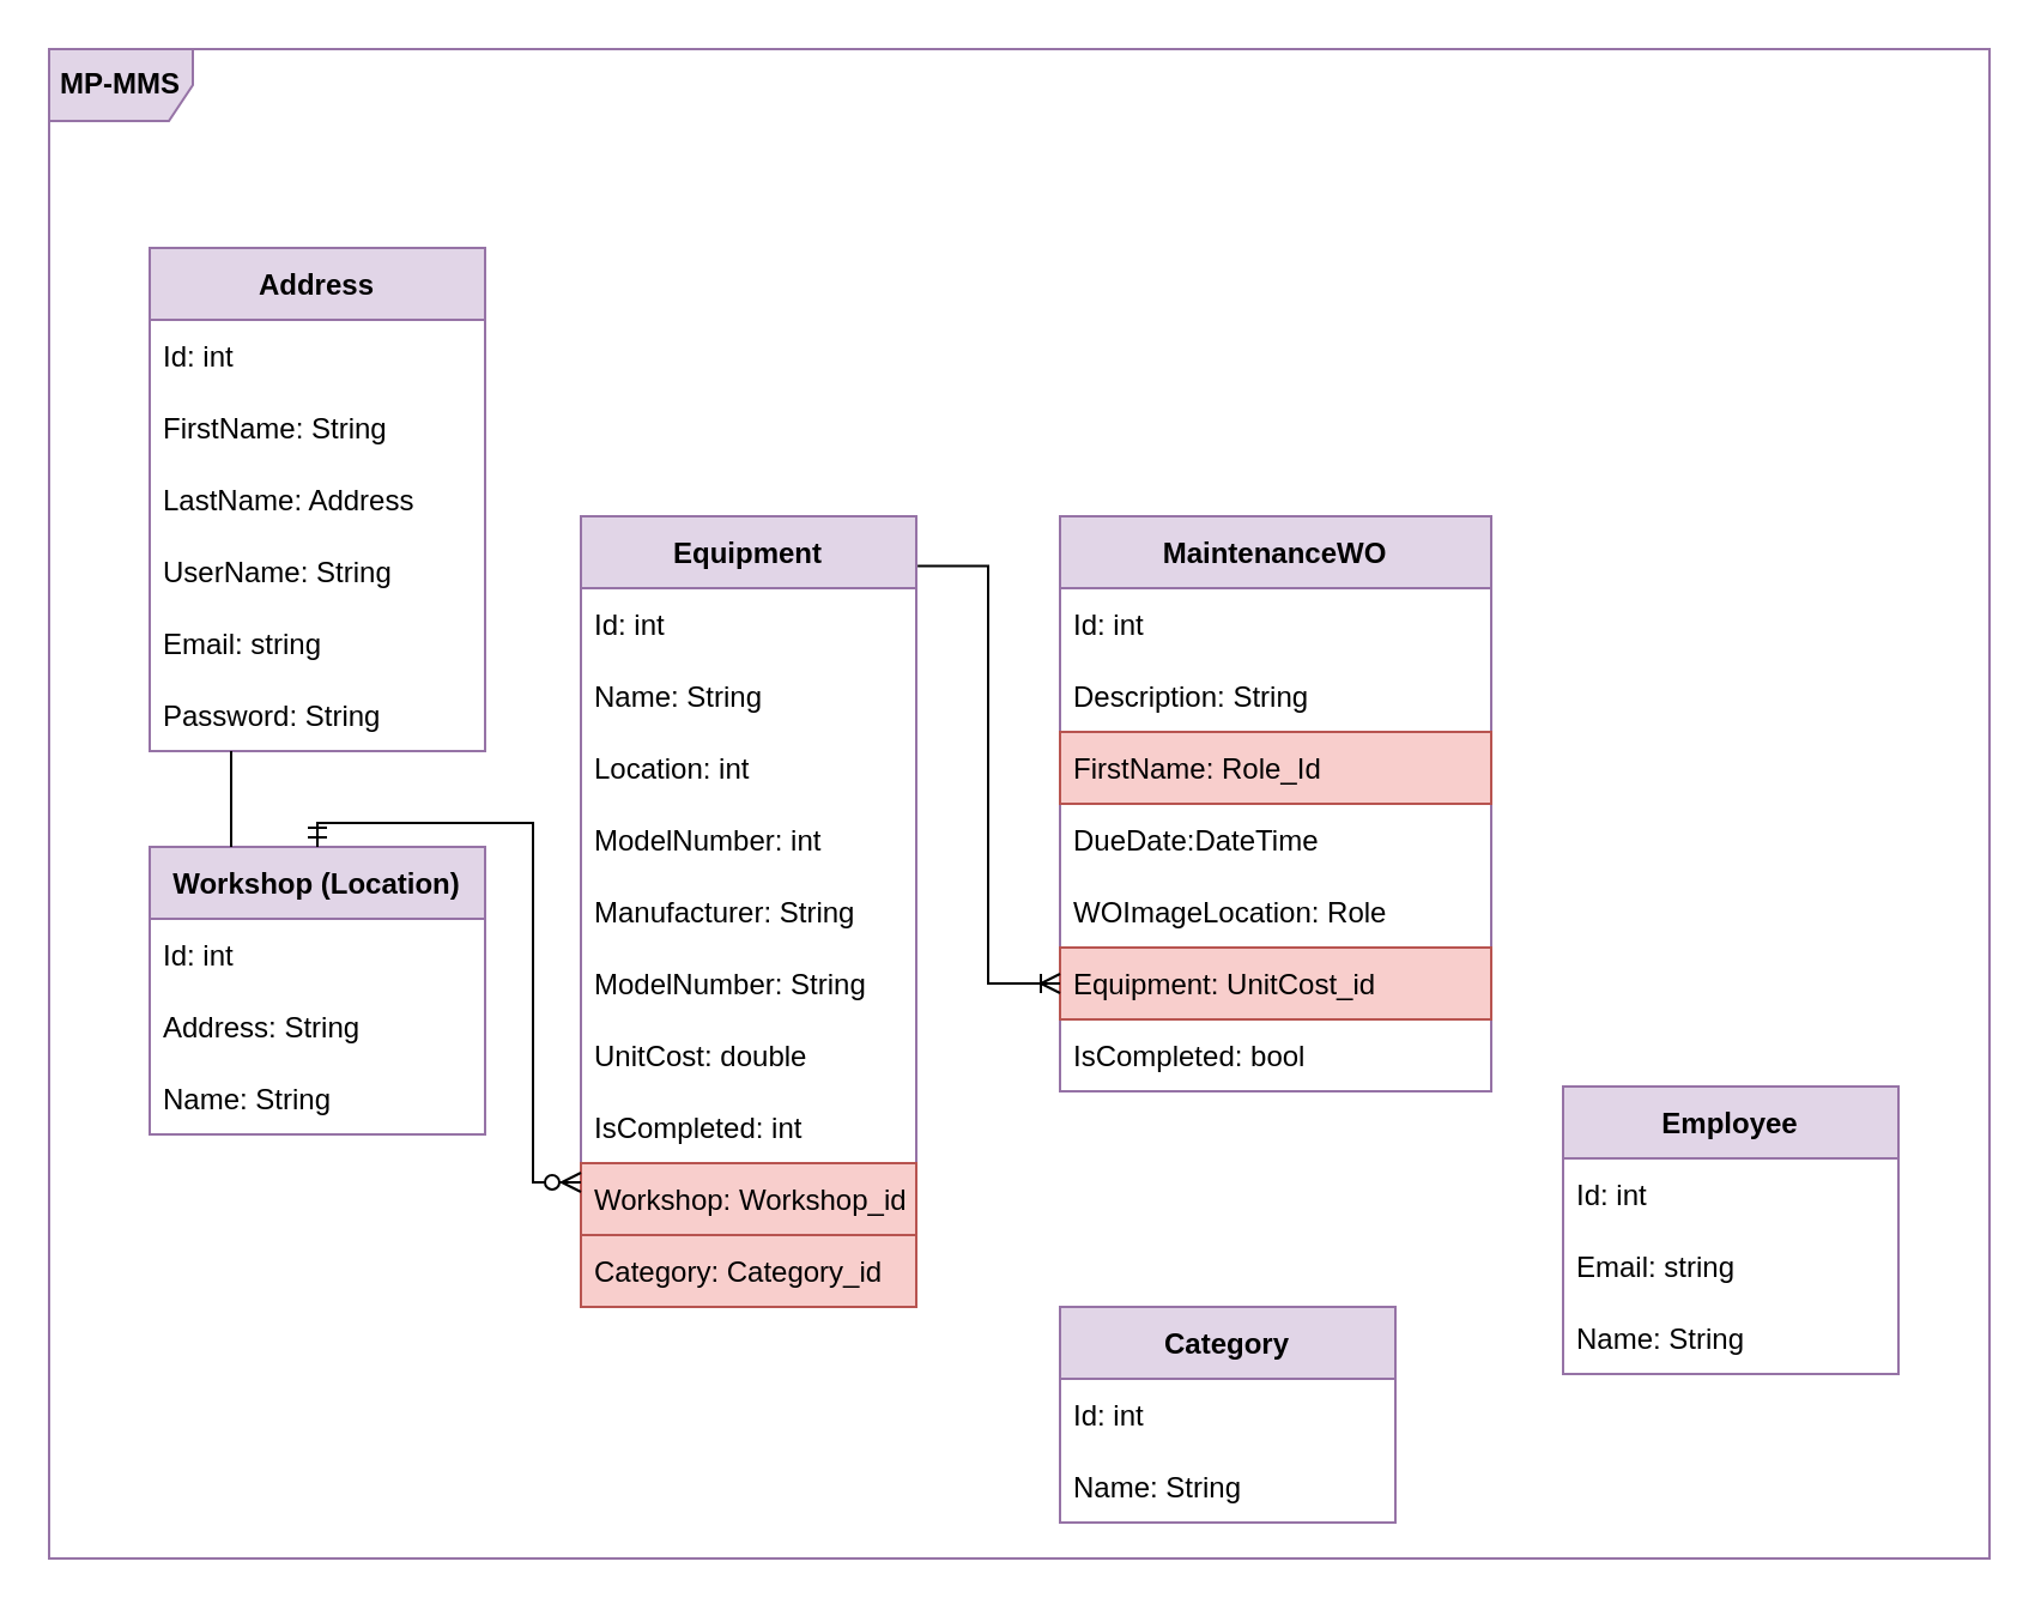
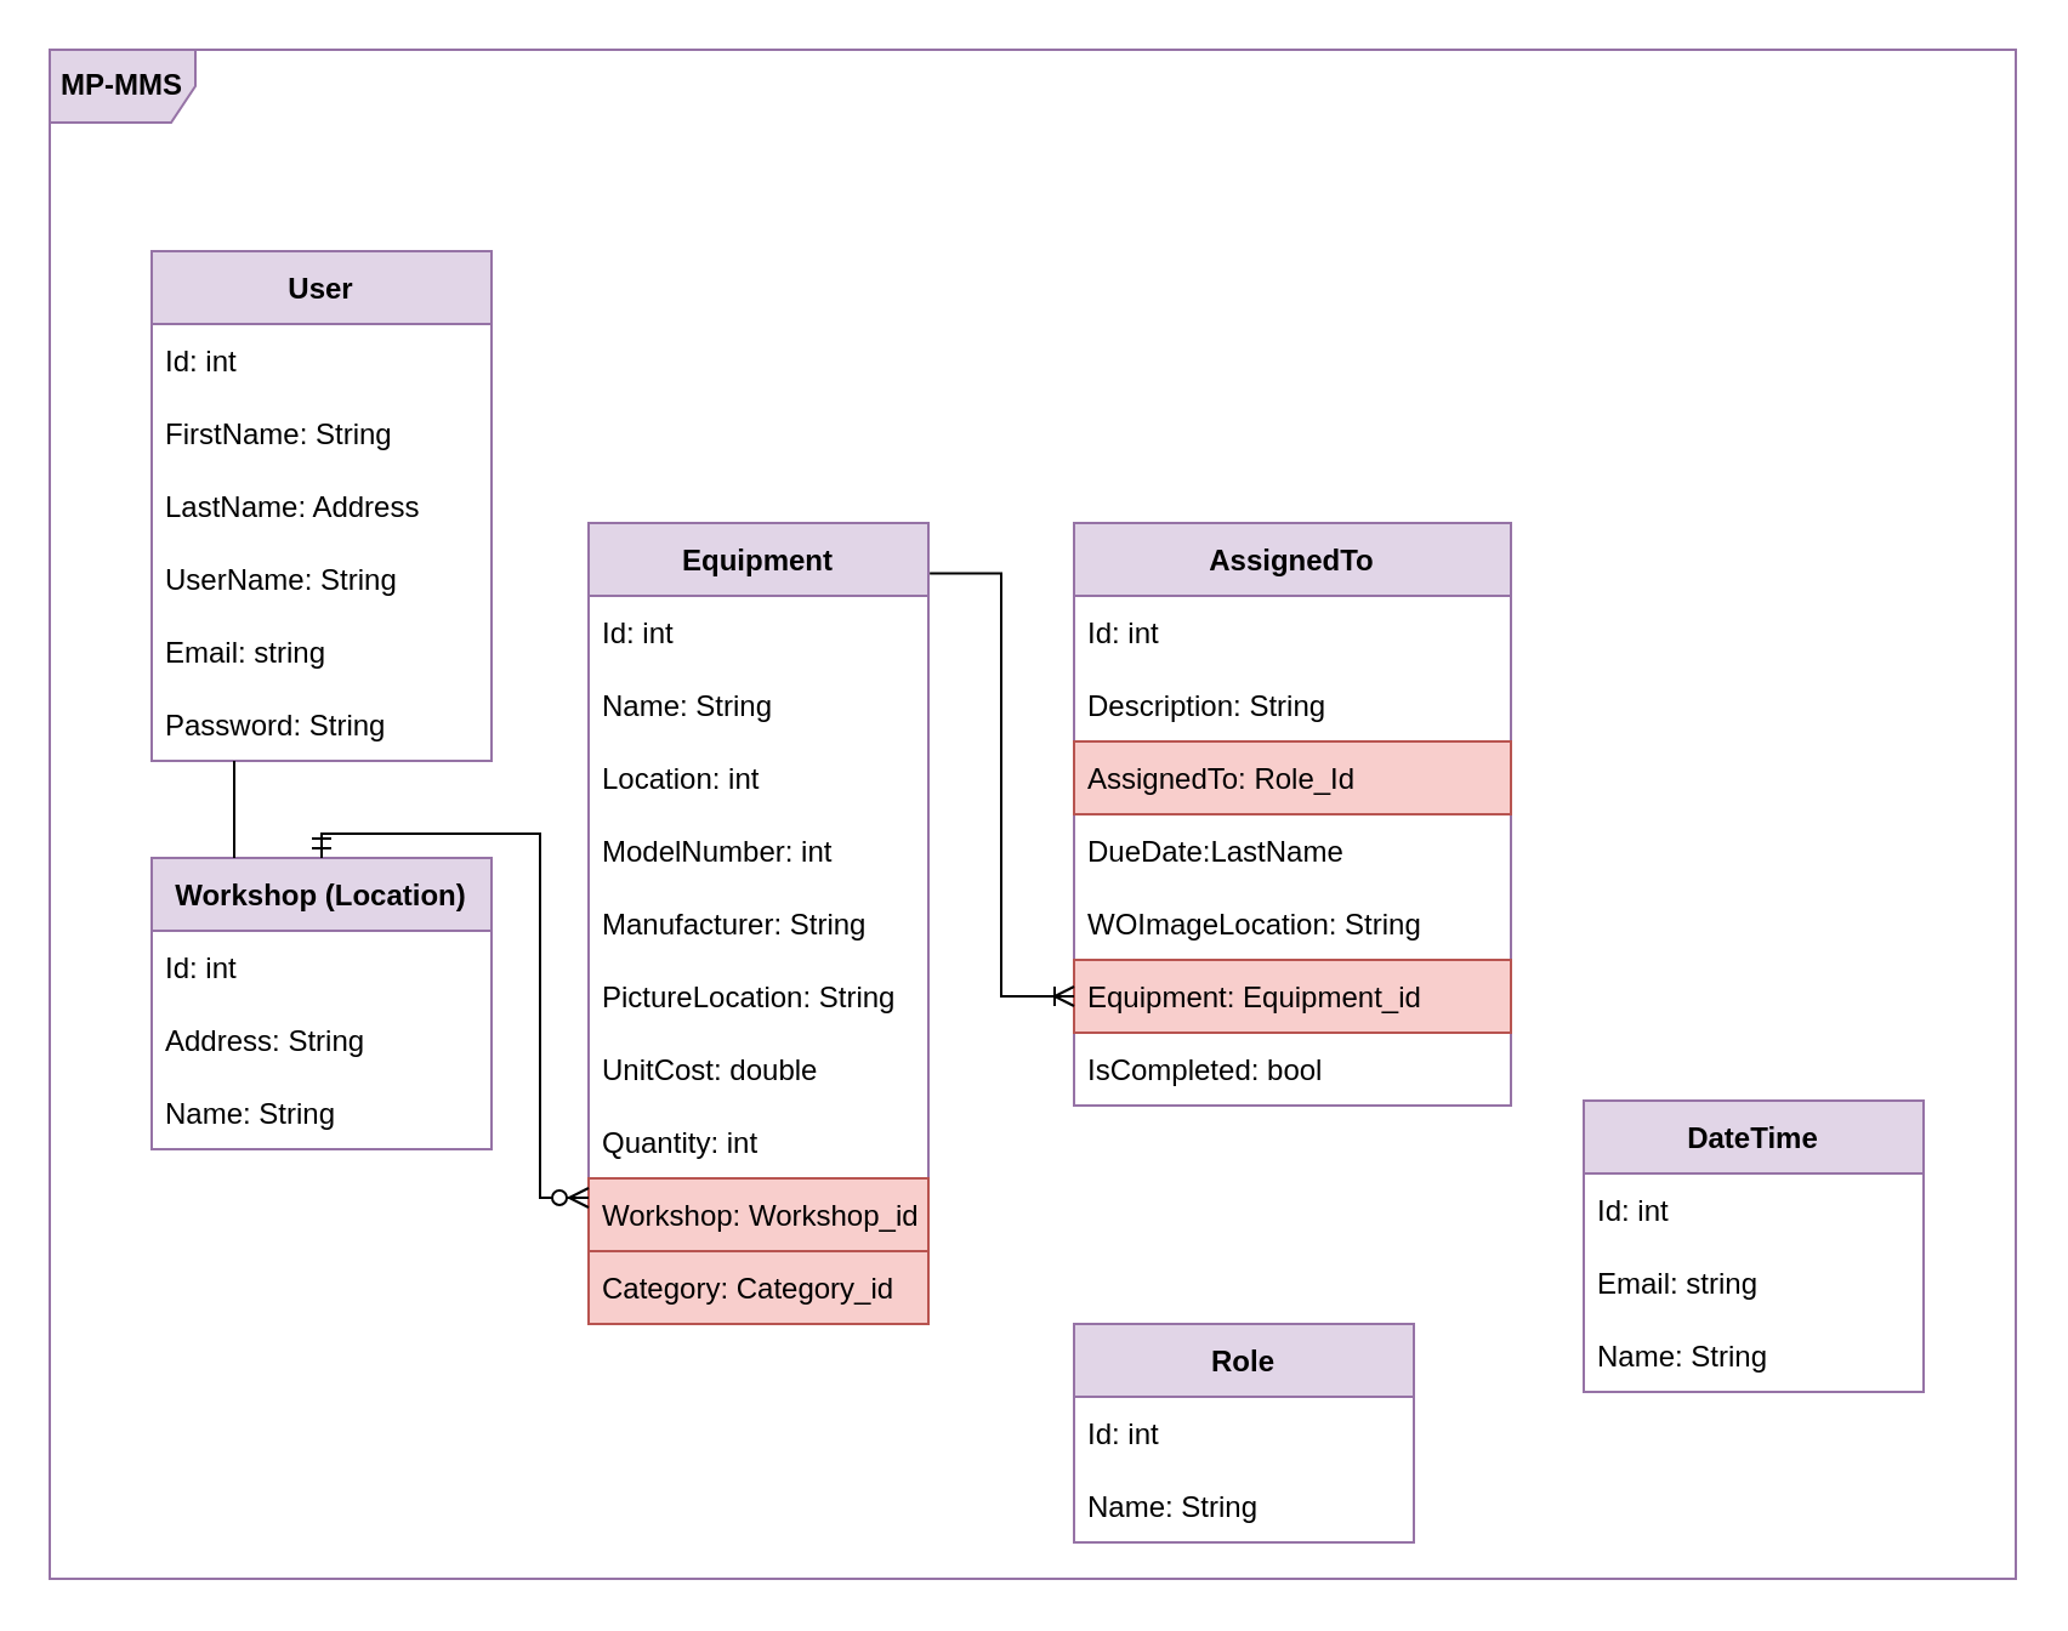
- <mxCell id="3" value="Address" style="swimlane;fontStyle=1;childLayout=stackLayout;horizontal=1;startSize=30;horizontalStack=0;resizeParent=1;resizeParentMax=0;resizeLast=0;collapsible=1;marginBottom=0;swimlaneLine=1;glass=0;fillColor=#e1d5e7;strokeColor=#9673a6;" parent="1" vertex="1"><mxGeometry x="62" y="103" width="140" height="210" as="geometry" /></mxCell>
+ <mxCell id="3" value="User" style="swimlane;fontStyle=1;childLayout=stackLayout;horizontal=1;startSize=30;horizontalStack=0;resizeParent=1;resizeParentMax=0;resizeLast=0;collapsible=1;marginBottom=0;swimlaneLine=1;glass=0;fillColor=#e1d5e7;strokeColor=#9673a6;" parent="1" vertex="1"><mxGeometry x="62" y="103" width="140" height="210" as="geometry" /></mxCell>
- <mxCell id="25" value="MaintenanceWO" style="swimlane;fontStyle=1;childLayout=stackLayout;horizontal=1;startSize=30;horizontalStack=0;resizeParent=1;resizeParentMax=0;resizeLast=0;collapsible=1;marginBottom=0;rounded=0;glass=0;fillColor=#e1d5e7;strokeColor=#9673a6;" parent="1" vertex="1"><mxGeometry x="442" y="215" width="180" height="240" as="geometry"><mxRectangle x="480" y="190" width="70" height="30" as="alternateBounds" /></mxGeometry></mxCell>
+ <mxCell id="25" value="AssignedTo" style="swimlane;fontStyle=1;childLayout=stackLayout;horizontal=1;startSize=30;horizontalStack=0;resizeParent=1;resizeParentMax=0;resizeLast=0;collapsible=1;marginBottom=0;rounded=0;glass=0;fillColor=#e1d5e7;strokeColor=#9673a6;" parent="1" vertex="1"><mxGeometry x="442" y="215" width="180" height="240" as="geometry"><mxRectangle x="480" y="190" width="70" height="30" as="alternateBounds" /></mxGeometry></mxCell>
- <mxCell id="28" value="FirstName: Role_Id" style="text;strokeColor=#b85450;fillColor=#f8cecc;align=left;verticalAlign=middle;spacingLeft=4;spacingRight=4;overflow=hidden;points=[[0,0.5],[1,0.5]];portConstraint=eastwest;rotatable=0;rounded=0;glass=0;" parent="25" vertex="1"><mxGeometry y="90" width="180" height="30" as="geometry" /></mxCell>
+ <mxCell id="28" value="AssignedTo: Role_Id" style="text;strokeColor=#b85450;fillColor=#f8cecc;align=left;verticalAlign=middle;spacingLeft=4;spacingRight=4;overflow=hidden;points=[[0,0.5],[1,0.5]];portConstraint=eastwest;rotatable=0;rounded=0;glass=0;" parent="25" vertex="1"><mxGeometry y="90" width="180" height="30" as="geometry" /></mxCell>
- <mxCell id="29" value="DueDate:DateTime" style="text;align=left;verticalAlign=middle;spacingLeft=4;spacingRight=4;overflow=hidden;points=[[0,0.5],[1,0.5]];portConstraint=eastwest;rotatable=0;rounded=0;glass=0;" parent="25" vertex="1"><mxGeometry y="120" width="180" height="30" as="geometry" /></mxCell>
+ <mxCell id="29" value="DueDate:LastName" style="text;align=left;verticalAlign=middle;spacingLeft=4;spacingRight=4;overflow=hidden;points=[[0,0.5],[1,0.5]];portConstraint=eastwest;rotatable=0;rounded=0;glass=0;" parent="25" vertex="1"><mxGeometry y="120" width="180" height="30" as="geometry" /></mxCell>
- <mxCell id="30" value="WOImageLocation: Role" style="text;strokeColor=none;fillColor=none;align=left;verticalAlign=middle;spacingLeft=4;spacingRight=4;overflow=hidden;points=[[0,0.5],[1,0.5]];portConstraint=eastwest;rotatable=0;rounded=0;glass=0;" parent="25" vertex="1"><mxGeometry y="150" width="180" height="30" as="geometry" /></mxCell>
+ <mxCell id="30" value="WOImageLocation: String" style="text;strokeColor=none;fillColor=none;align=left;verticalAlign=middle;spacingLeft=4;spacingRight=4;overflow=hidden;points=[[0,0.5],[1,0.5]];portConstraint=eastwest;rotatable=0;rounded=0;glass=0;" parent="25" vertex="1"><mxGeometry y="150" width="180" height="30" as="geometry" /></mxCell>
- <mxCell id="16" value="ModelNumber: String " style="text;strokeColor=none;fillColor=none;align=left;verticalAlign=middle;spacingLeft=4;spacingRight=4;overflow=hidden;points=[[0,0.5],[1,0.5]];portConstraint=eastwest;rotatable=0;rounded=0;glass=0;" parent="10" vertex="1"><mxGeometry y="180" width="140" height="30" as="geometry" /></mxCell>
+ <mxCell id="16" value="PictureLocation: String " style="text;strokeColor=none;fillColor=none;align=left;verticalAlign=middle;spacingLeft=4;spacingRight=4;overflow=hidden;points=[[0,0.5],[1,0.5]];portConstraint=eastwest;rotatable=0;rounded=0;glass=0;" parent="10" vertex="1"><mxGeometry y="180" width="140" height="30" as="geometry" /></mxCell>
- <mxCell id="31" value="Equipment: UnitCost_id" style="text;strokeColor=#b85450;fillColor=#f8cecc;align=left;verticalAlign=middle;spacingLeft=4;spacingRight=4;overflow=hidden;points=[[0,0.5],[1,0.5]];portConstraint=eastwest;rotatable=0;rounded=0;glass=0;" parent="25" vertex="1"><mxGeometry y="180" width="180" height="30" as="geometry" /></mxCell>
+ <mxCell id="31" value="Equipment: Equipment_id" style="text;strokeColor=#b85450;fillColor=#f8cecc;align=left;verticalAlign=middle;spacingLeft=4;spacingRight=4;overflow=hidden;points=[[0,0.5],[1,0.5]];portConstraint=eastwest;rotatable=0;rounded=0;glass=0;" parent="25" vertex="1"><mxGeometry y="180" width="180" height="30" as="geometry" /></mxCell>
- <mxCell id="33" value="Employee" style="swimlane;fontStyle=1;childLayout=stackLayout;horizontal=1;startSize=30;horizontalStack=0;resizeParent=1;resizeParentMax=0;resizeLast=0;collapsible=1;marginBottom=0;swimlaneLine=1;glass=0;fillColor=#e1d5e7;strokeColor=#9673a6;" parent="1" vertex="1"><mxGeometry x="652" y="453" width="140" height="120" as="geometry" /></mxCell>
+ <mxCell id="33" value="DateTime" style="swimlane;fontStyle=1;childLayout=stackLayout;horizontal=1;startSize=30;horizontalStack=0;resizeParent=1;resizeParentMax=0;resizeLast=0;collapsible=1;marginBottom=0;swimlaneLine=1;glass=0;fillColor=#e1d5e7;strokeColor=#9673a6;" parent="1" vertex="1"><mxGeometry x="652" y="453" width="140" height="120" as="geometry" /></mxCell>
- <mxCell id="18" value="IsCompleted: int" style="text;strokeColor=none;fillColor=none;align=left;verticalAlign=middle;spacingLeft=4;spacingRight=4;overflow=hidden;points=[[0,0.5],[1,0.5]];portConstraint=eastwest;rotatable=0;rounded=0;glass=0;" parent="10" vertex="1"><mxGeometry y="240" width="140" height="30" as="geometry" /></mxCell>
+ <mxCell id="18" value="Quantity: int" style="text;strokeColor=none;fillColor=none;align=left;verticalAlign=middle;spacingLeft=4;spacingRight=4;overflow=hidden;points=[[0,0.5],[1,0.5]];portConstraint=eastwest;rotatable=0;rounded=0;glass=0;" parent="10" vertex="1"><mxGeometry y="240" width="140" height="30" as="geometry" /></mxCell>
- <mxCell id="40" value="Category" style="swimlane;fontStyle=1;childLayout=stackLayout;horizontal=1;startSize=30;horizontalStack=0;resizeParent=1;resizeParentMax=0;resizeLast=0;collapsible=1;marginBottom=0;rounded=0;glass=0;fillColor=#e1d5e7;strokeColor=#9673a6;" vertex="1" parent="1"><mxGeometry x="442" y="545" width="140" height="90" as="geometry" /></mxCell>
+ <mxCell id="40" value="Role" style="swimlane;fontStyle=1;childLayout=stackLayout;horizontal=1;startSize=30;horizontalStack=0;resizeParent=1;resizeParentMax=0;resizeLast=0;collapsible=1;marginBottom=0;rounded=0;glass=0;fillColor=#e1d5e7;strokeColor=#9673a6;" vertex="1" parent="1"><mxGeometry x="442" y="545" width="140" height="90" as="geometry" /></mxCell>
